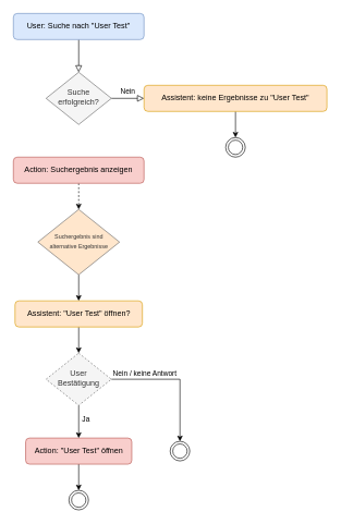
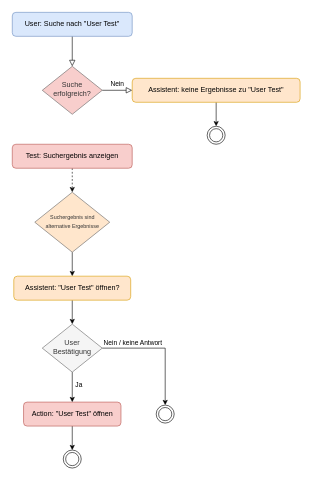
- <mxCell id="5" value="Suche erfolgreich?" style="rhombus;whiteSpace=wrap;html=1;shadow=0;fontFamily=Helvetica;fontSize=12;align=center;strokeWidth=1;spacing=6;spacingTop=-4;fillColor=#f5f5f5;strokeColor=#666666;fontColor=#333333;" parent="1" vertex="1"><mxGeometry x="70" y="110" width="100" height="80" as="geometry" /></mxCell>
+ <mxCell id="5" value="Suche erfolgreich?" style="rhombus;whiteSpace=wrap;html=1;shadow=0;fontFamily=Helvetica;fontSize=12;align=center;strokeWidth=1;spacing=6;spacingTop=-4;fillColor=#f8cecc;strokeColor=#666666;fontColor=#333333;" parent="1" vertex="1"><mxGeometry x="70" y="110" width="100" height="80" as="geometry" /></mxCell>
- <mxCell id="9" value="Action: Suchergebnis anzeigen" style="rounded=1;whiteSpace=wrap;html=1;fontSize=12;glass=0;strokeWidth=1;shadow=0;fillColor=#f8cecc;strokeColor=#b85450;" vertex="1" parent="1"><mxGeometry x="20" y="240" width="200" height="40" as="geometry" /></mxCell>
+ <mxCell id="9" value="Test: Suchergebnis anzeigen" style="rounded=1;whiteSpace=wrap;html=1;fontSize=12;glass=0;strokeWidth=1;shadow=0;fillColor=#f8cecc;strokeColor=#b85450;" vertex="1" parent="1"><mxGeometry x="20" y="240" width="200" height="40" as="geometry" /></mxCell>
- <mxCell id="20" value="User Bestätigung" style="rhombus;whiteSpace=wrap;html=1;shadow=0;fontFamily=Helvetica;fontSize=12;align=center;strokeWidth=1;spacing=6;spacingTop=-4;fillColor=#f5f5f5;strokeColor=#666666;fontColor=#333333;dashed=1;" vertex="1" parent="1"><mxGeometry x="70" y="540" width="100" height="80" as="geometry" /></mxCell>
+ <mxCell id="20" value="User Bestätigung" style="rhombus;whiteSpace=wrap;html=1;shadow=0;fontFamily=Helvetica;fontSize=12;align=center;strokeWidth=1;spacing=6;spacingTop=-4;fillColor=#f5f5f5;strokeColor=#666666;fontColor=#333333;" vertex="1" parent="1"><mxGeometry x="70" y="540" width="100" height="80" as="geometry" /></mxCell>
